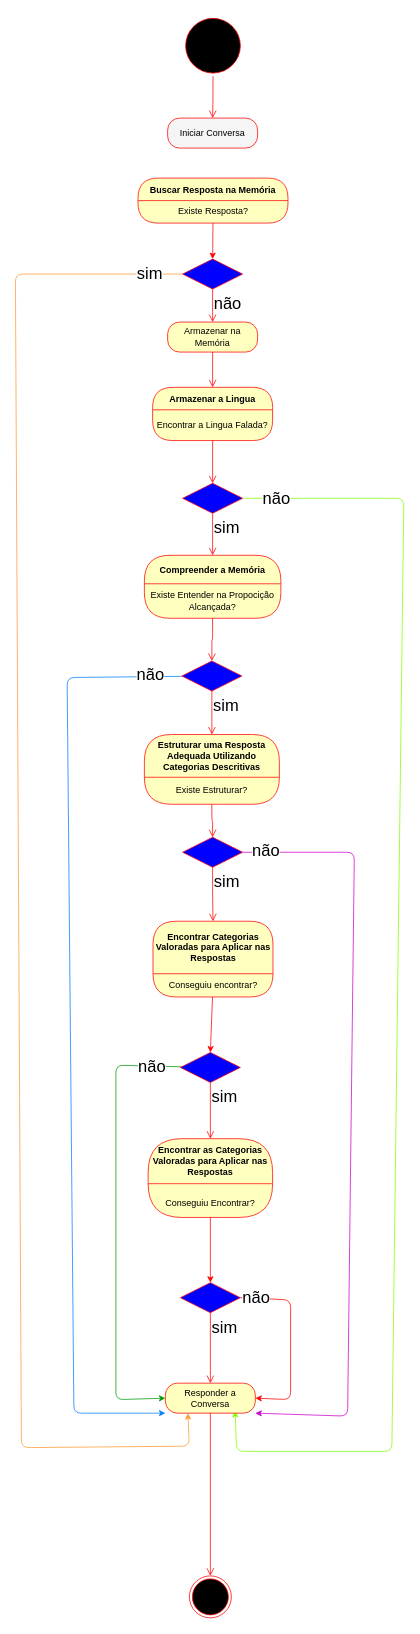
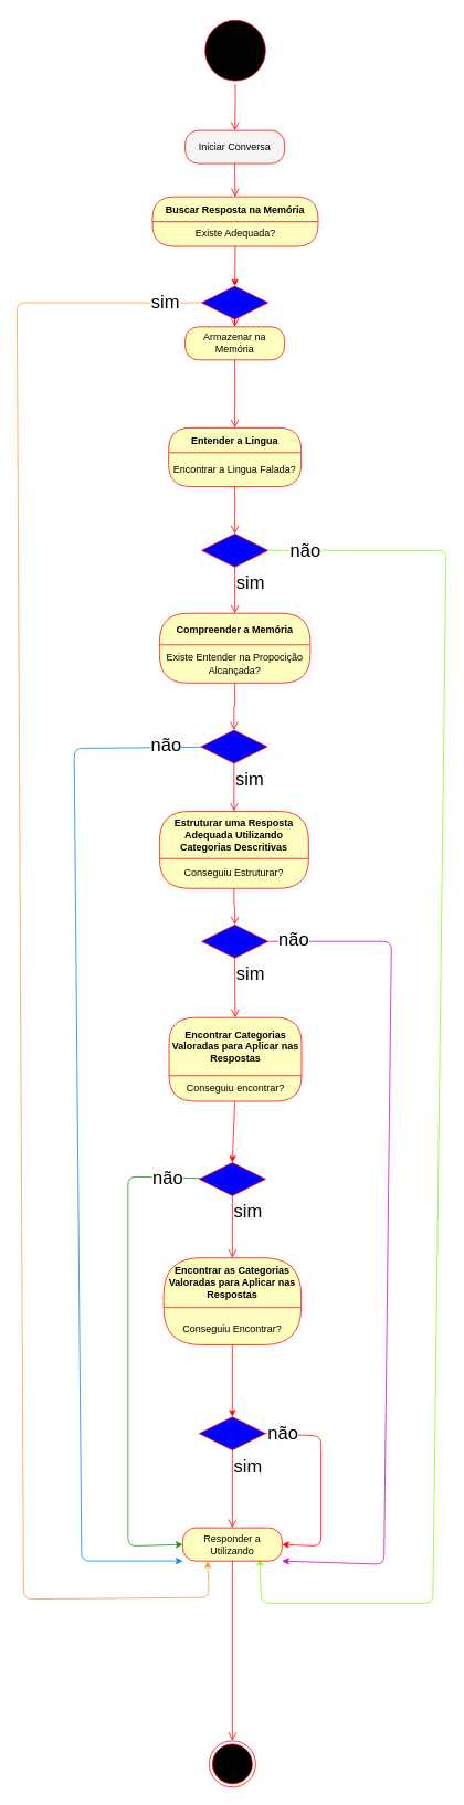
+ <mxCell id="5" value="" style="edgeStyle=orthogonalEdgeStyle;html=1;verticalAlign=bottom;endArrow=open;endSize=8;strokeColor=#ff0000;entryX=0.5;entryY=0;entryDx=0;entryDy=0;" parent="1" source="4" target="6" edge="1"><mxGeometry relative="1" as="geometry"><mxPoint x="285" y="237" as="targetPoint" /></mxGeometry></mxCell>
- <mxCell id="7" value="Existe Resposta?" style="text;html=1;strokeColor=none;fillColor=none;align=center;verticalAlign=middle;spacingLeft=4;spacingRight=4;whiteSpace=wrap;overflow=hidden;rotatable=0;fontColor=#000000;" parent="6" vertex="1"><mxGeometry y="30" width="200" height="30" as="geometry" /></mxCell>
+ <mxCell id="7" value="Existe Adequada?" style="text;html=1;strokeColor=none;fillColor=none;align=center;verticalAlign=middle;spacingLeft=4;spacingRight=4;whiteSpace=wrap;overflow=hidden;rotatable=0;fontColor=#000000;" parent="6" vertex="1"><mxGeometry y="30" width="200" height="30" as="geometry" /></mxCell>
- <mxCell id="13" value="Armazenar na Memória" style="rounded=1;whiteSpace=wrap;html=1;arcSize=40;fontColor=#000000;fillColor=#ffffc0;strokeColor=#ff0000;" parent="1" vertex="1"><mxGeometry x="223" y="429" width="120" height="40" as="geometry" /></mxCell>
+ <mxCell id="13" value="Armazenar na Memória" style="rounded=1;whiteSpace=wrap;html=1;arcSize=40;fontColor=#000000;fillColor=#ffffc0;strokeColor=#ff0000;" parent="1" vertex="1"><mxGeometry x="223" y="394" width="120" height="40" as="geometry" /></mxCell>
- <mxCell id="15" value="Armazenar a Lingua" style="swimlane;fontStyle=1;align=center;verticalAlign=middle;childLayout=stackLayout;horizontal=1;startSize=30;horizontalStack=0;resizeParent=0;resizeLast=1;container=0;fontColor=#000000;collapsible=0;rounded=1;arcSize=30;strokeColor=#ff0000;fillColor=#ffffc0;swimlaneFillColor=#ffffc0;dropTarget=0;" parent="1" vertex="1"><mxGeometry x="203" y="516" width="160" height="71" as="geometry" /></mxCell>
+ <mxCell id="15" value="Entender a Lingua" style="swimlane;fontStyle=1;align=center;verticalAlign=middle;childLayout=stackLayout;horizontal=1;startSize=30;horizontalStack=0;resizeParent=0;resizeLast=1;container=0;fontColor=#000000;collapsible=0;rounded=1;arcSize=30;strokeColor=#ff0000;fillColor=#ffffc0;swimlaneFillColor=#ffffc0;dropTarget=0;" parent="1" vertex="1"><mxGeometry x="203" y="516" width="160" height="71" as="geometry" /></mxCell>
- <mxCell id="30" value="Existe Estruturar?" style="text;html=1;strokeColor=none;fillColor=none;align=center;verticalAlign=middle;spacingLeft=4;spacingRight=4;whiteSpace=wrap;overflow=hidden;rotatable=0;fontColor=#000000;" parent="29" vertex="1"><mxGeometry y="57" width="180" height="36" as="geometry" /></mxCell>
+ <mxCell id="30" value="Conseguiu Estruturar?" style="text;html=1;strokeColor=none;fillColor=none;align=center;verticalAlign=middle;spacingLeft=4;spacingRight=4;whiteSpace=wrap;overflow=hidden;rotatable=0;fontColor=#000000;" parent="29" vertex="1"><mxGeometry y="57" width="180" height="36" as="geometry" /></mxCell>
- <mxCell id="36" value="Responder a Conversa" style="rounded=1;whiteSpace=wrap;html=1;arcSize=40;fontColor=#000000;fillColor=#ffffc0;strokeColor=#ff0000;" parent="1" vertex="1"><mxGeometry x="220" y="1844" width="120" height="40" as="geometry" /></mxCell>
+ <mxCell id="36" value="Responder a Utilizando" style="rounded=1;whiteSpace=wrap;html=1;arcSize=40;fontColor=#000000;fillColor=#ffffc0;strokeColor=#ff0000;" parent="1" vertex="1"><mxGeometry x="220" y="1844" width="120" height="40" as="geometry" /></mxCell>
